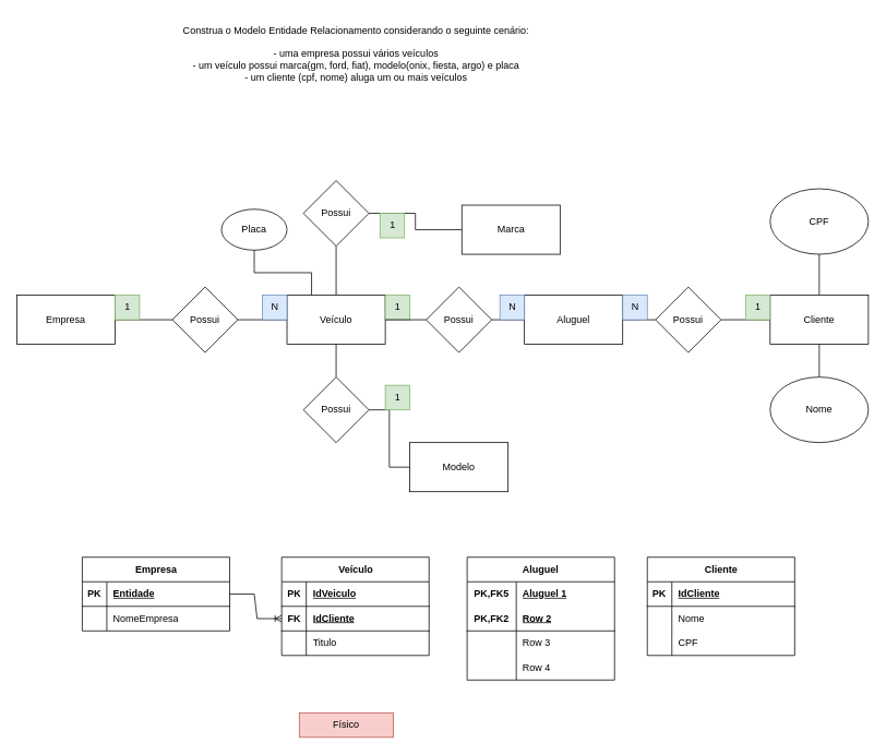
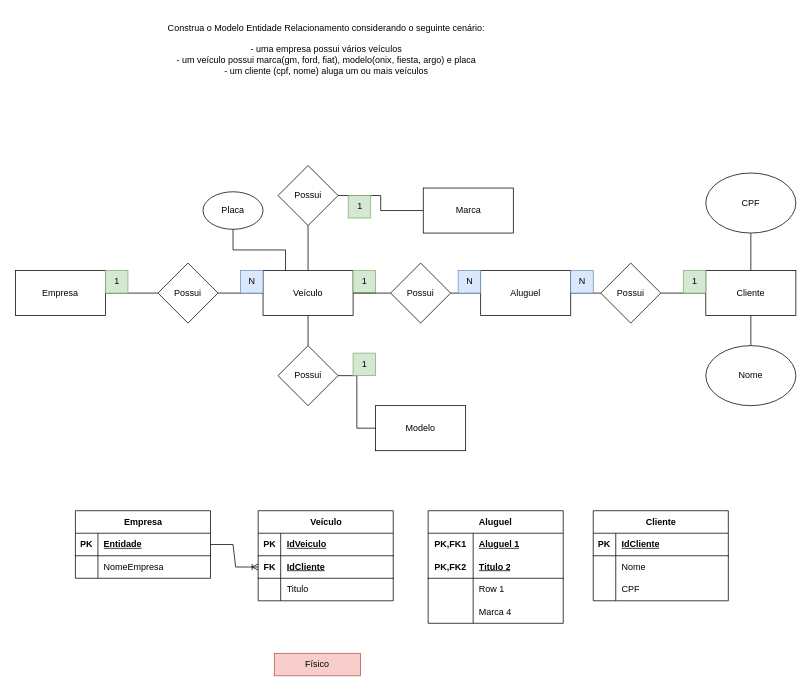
- <mxCell id="69" value="PK,FK5" style="shape=partialRectangle;connectable=0;fillColor=none;top=0;left=0;bottom=0;right=0;fontStyle=1;overflow=hidden;html=1;whiteSpace=wrap;" vertex="1" parent="68"><mxGeometry width="60" height="30" as="geometry"><mxRectangle width="60" height="30" as="alternateBounds" /></mxGeometry></mxCell>
+ <mxCell id="69" value="PK,FK1" style="shape=partialRectangle;connectable=0;fillColor=none;top=0;left=0;bottom=0;right=0;fontStyle=1;overflow=hidden;html=1;whiteSpace=wrap;" vertex="1" parent="68"><mxGeometry width="60" height="30" as="geometry"><mxRectangle width="60" height="30" as="alternateBounds" /></mxGeometry></mxCell>
- <mxCell id="73" value="Row 2" style="shape=partialRectangle;connectable=0;fillColor=none;top=0;left=0;bottom=0;right=0;align=left;spacingLeft=6;fontStyle=5;overflow=hidden;html=1;whiteSpace=wrap;" vertex="1" parent="71"><mxGeometry x="60" width="120" height="30" as="geometry"><mxRectangle width="120" height="30" as="alternateBounds" /></mxGeometry></mxCell>
+ <mxCell id="73" value="Titulo 2" style="shape=partialRectangle;connectable=0;fillColor=none;top=0;left=0;bottom=0;right=0;align=left;spacingLeft=6;fontStyle=5;overflow=hidden;html=1;whiteSpace=wrap;" vertex="1" parent="71"><mxGeometry x="60" width="120" height="30" as="geometry"><mxRectangle width="120" height="30" as="alternateBounds" /></mxGeometry></mxCell>
- <mxCell id="76" value="Row 3" style="shape=partialRectangle;connectable=0;fillColor=none;top=0;left=0;bottom=0;right=0;align=left;spacingLeft=6;overflow=hidden;html=1;whiteSpace=wrap;" vertex="1" parent="74"><mxGeometry x="60" width="120" height="30" as="geometry"><mxRectangle width="120" height="30" as="alternateBounds" /></mxGeometry></mxCell>
+ <mxCell id="76" value="Row 1" style="shape=partialRectangle;connectable=0;fillColor=none;top=0;left=0;bottom=0;right=0;align=left;spacingLeft=6;overflow=hidden;html=1;whiteSpace=wrap;" vertex="1" parent="74"><mxGeometry x="60" width="120" height="30" as="geometry"><mxRectangle width="120" height="30" as="alternateBounds" /></mxGeometry></mxCell>
- <mxCell id="79" value="Row 4" style="shape=partialRectangle;connectable=0;fillColor=none;top=0;left=0;bottom=0;right=0;align=left;spacingLeft=6;overflow=hidden;html=1;whiteSpace=wrap;" vertex="1" parent="77"><mxGeometry x="60" width="120" height="30" as="geometry"><mxRectangle width="120" height="30" as="alternateBounds" /></mxGeometry></mxCell>
+ <mxCell id="79" value="Marca 4" style="shape=partialRectangle;connectable=0;fillColor=none;top=0;left=0;bottom=0;right=0;align=left;spacingLeft=6;overflow=hidden;html=1;whiteSpace=wrap;" vertex="1" parent="77"><mxGeometry x="60" width="120" height="30" as="geometry"><mxRectangle width="120" height="30" as="alternateBounds" /></mxGeometry></mxCell>
